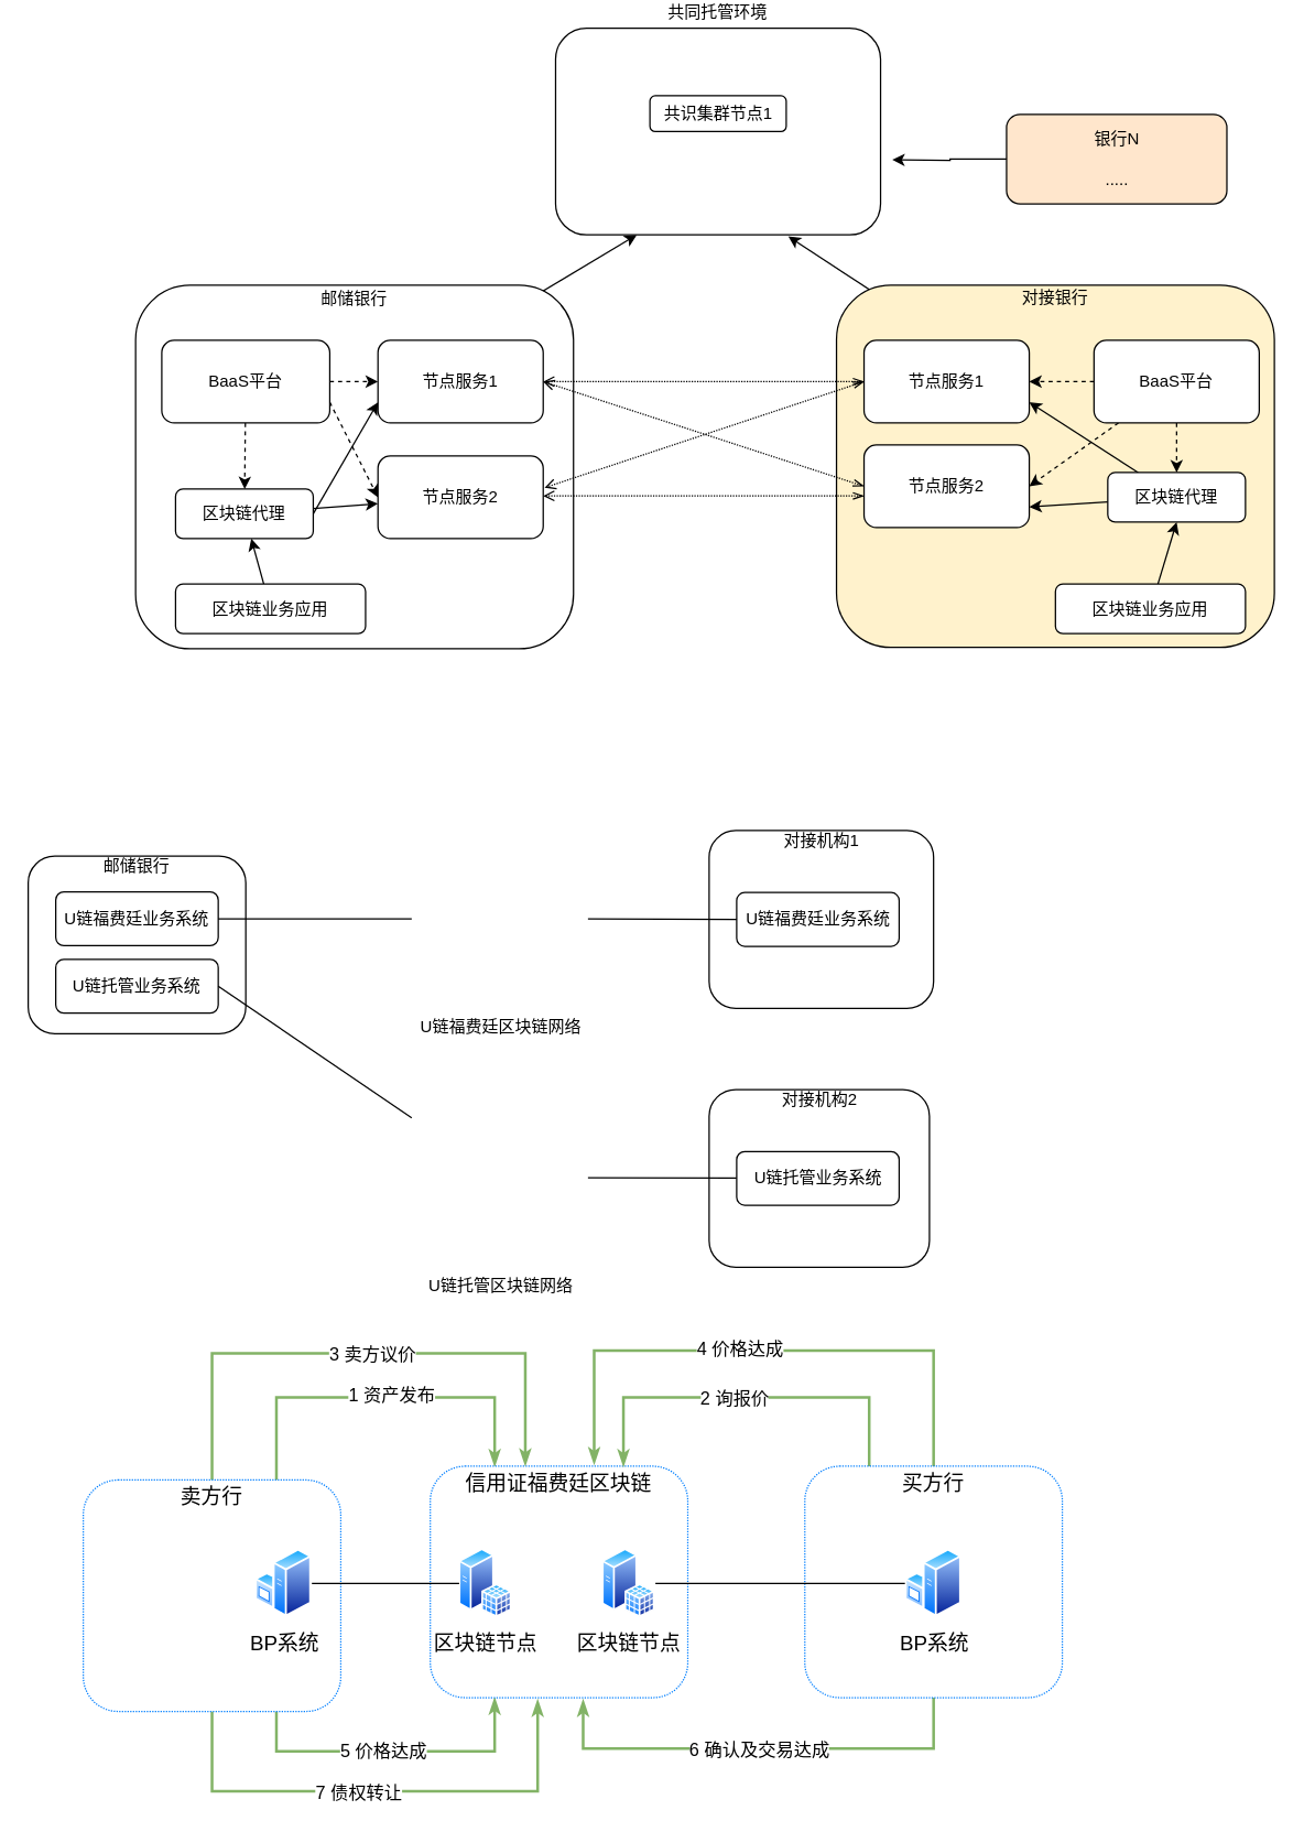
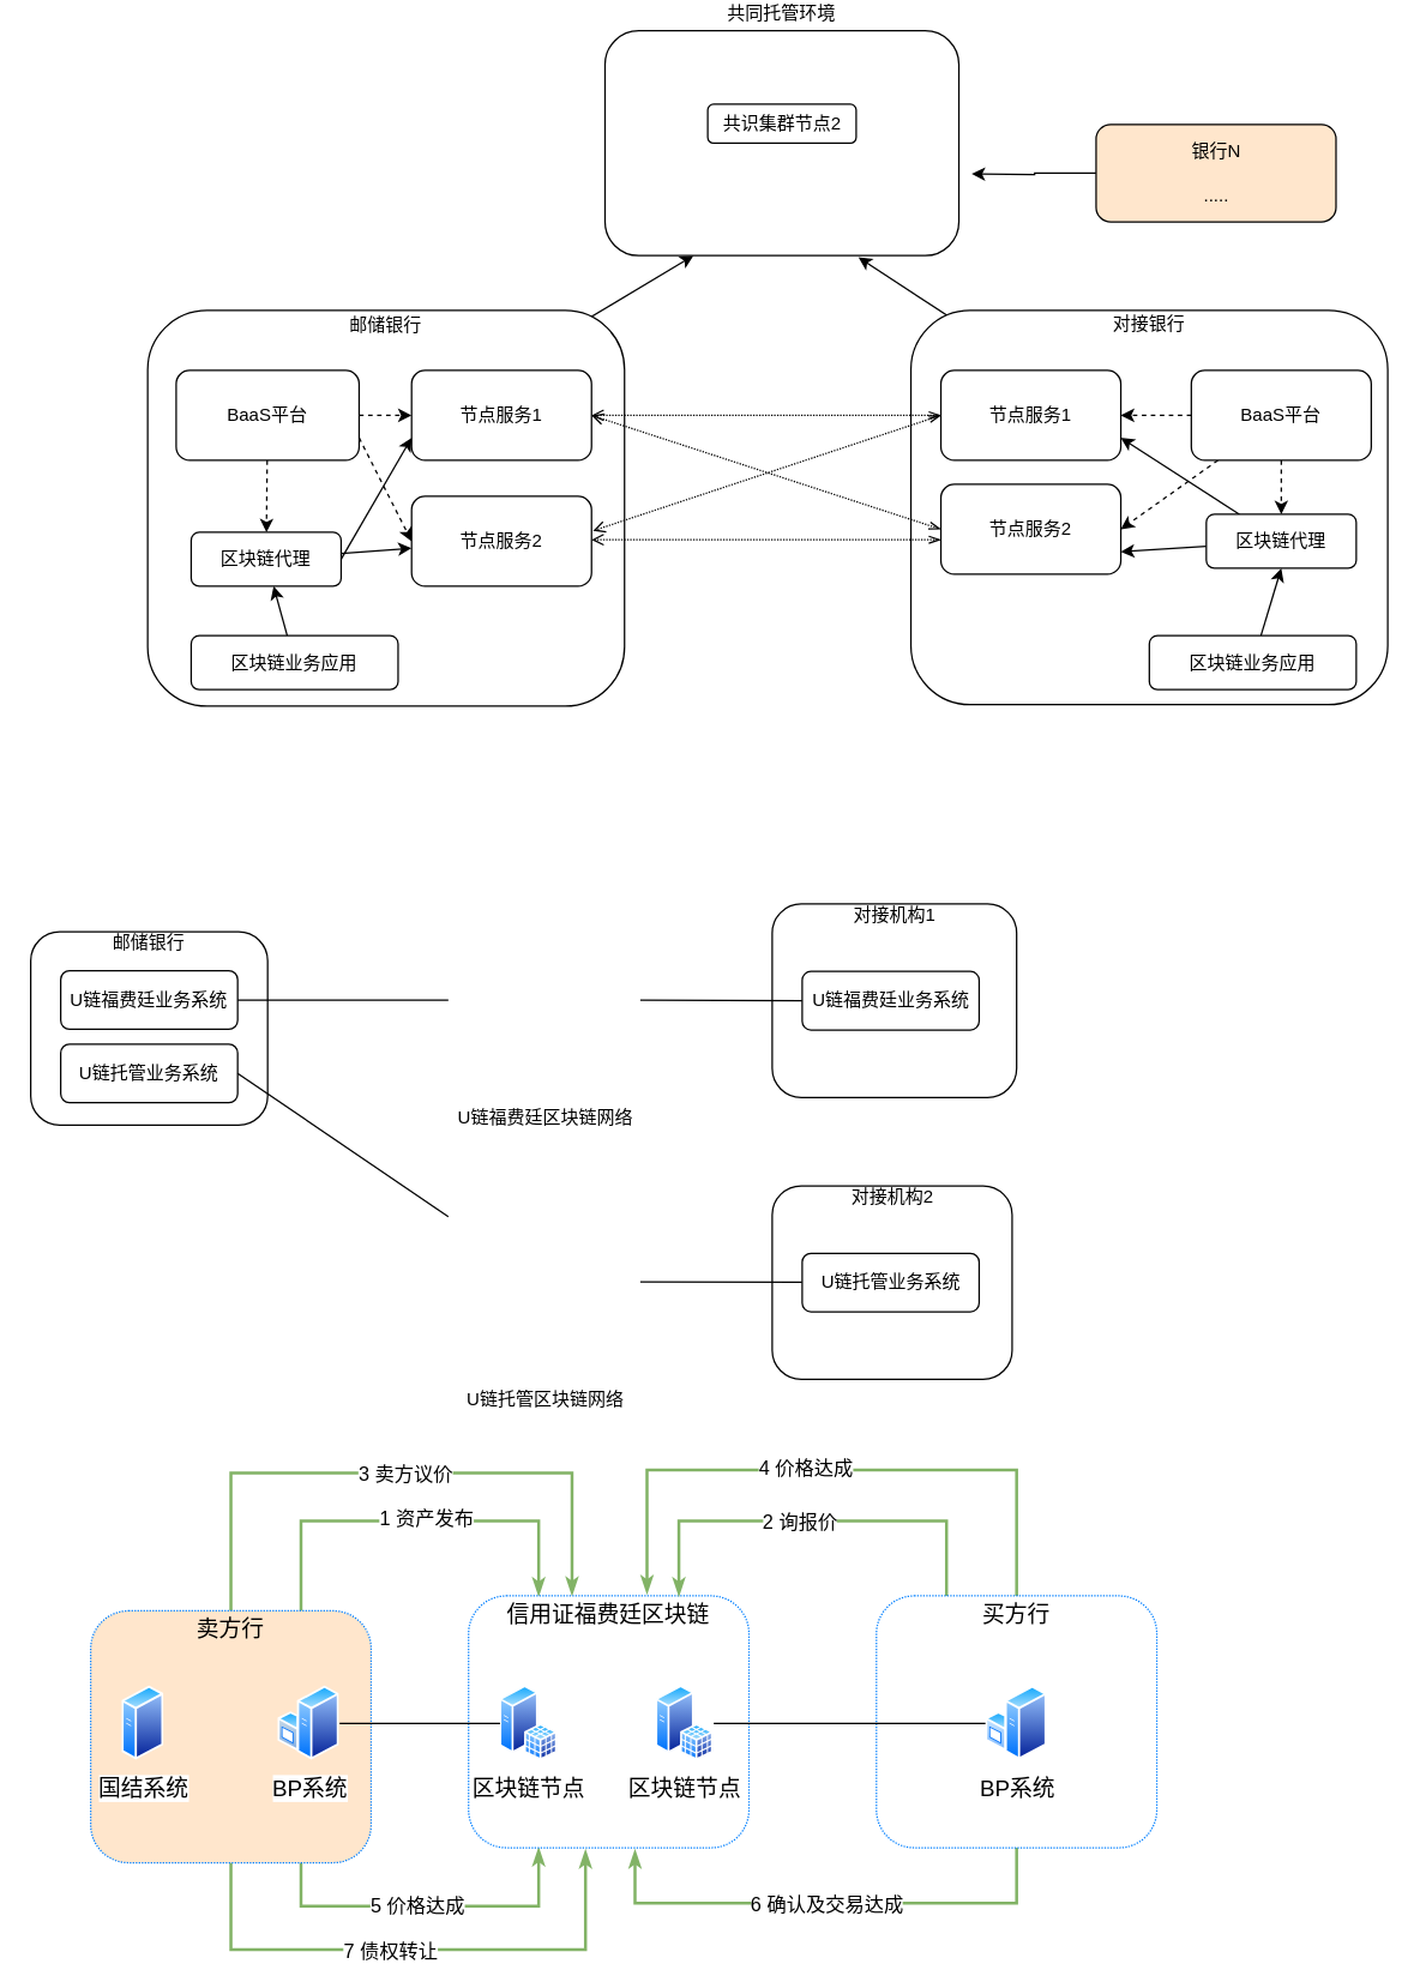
- <mxCell id="9" value="共识集群节点1&lt;br&gt;" style="rounded=1;whiteSpace=wrap;html=1;" vertex="1" parent="1"><mxGeometry x="471.5" y="69" width="99" height="26" as="geometry" /></mxCell>
+ <mxCell id="9" value="共识集群节点2&lt;br&gt;" style="rounded=1;whiteSpace=wrap;html=1;" vertex="1" parent="1"><mxGeometry x="471.5" y="69" width="99" height="26" as="geometry" /></mxCell>
- <mxCell id="5" value="对接银行&lt;br&gt;&lt;br&gt;&lt;br&gt;&lt;br&gt;&lt;br&gt;&lt;br&gt;&lt;br&gt;&lt;br&gt;&lt;br&gt;&lt;br&gt;&lt;br&gt;&lt;br&gt;&lt;br&gt;&lt;br&gt;&lt;br&gt;&lt;br&gt;&lt;br&gt;&lt;br&gt;" style="rounded=1;whiteSpace=wrap;html=1;fillColor=#fff2cc;" vertex="1" parent="1"><mxGeometry x="607" y="206.5" width="318" height="263" as="geometry" /></mxCell>
+ <mxCell id="5" value="对接银行&lt;br&gt;&lt;br&gt;&lt;br&gt;&lt;br&gt;&lt;br&gt;&lt;br&gt;&lt;br&gt;&lt;br&gt;&lt;br&gt;&lt;br&gt;&lt;br&gt;&lt;br&gt;&lt;br&gt;&lt;br&gt;&lt;br&gt;&lt;br&gt;&lt;br&gt;&lt;br&gt;" style="rounded=1;whiteSpace=wrap;html=1;" vertex="1" parent="1"><mxGeometry x="607" y="206.5" width="318" height="263" as="geometry" /></mxCell>
+ <mxCell id="63" value="国结系统" style="aspect=fixed;perimeter=ellipsePerimeter;html=1;align=center;shadow=0;dashed=0;spacingTop=3;image;image=img/lib/active_directory/generic_server.svg;dashPattern=1 1;fontSize=15;" vertex="1" parent="1"><mxGeometry x="81" y="1124" width="28.0" height="50" as="geometry" /></mxCell>
- <mxCell id="57" value="卖方行&lt;br style=&quot;font-size: 15px;&quot;&gt;&lt;br style=&quot;font-size: 15px;&quot;&gt;&lt;br style=&quot;font-size: 15px;&quot;&gt;&lt;br style=&quot;font-size: 15px;&quot;&gt;&lt;br style=&quot;font-size: 15px;&quot;&gt;&lt;br style=&quot;font-size: 15px;&quot;&gt;&lt;br style=&quot;font-size: 15px;&quot;&gt;&lt;br style=&quot;font-size: 15px;&quot;&gt;&lt;br style=&quot;font-size: 15px;&quot;&gt;" style="rounded=1;whiteSpace=wrap;html=1;dashed=1;dashPattern=1 1;strokeColor=#007FFF;fontSize=15;" vertex="1" parent="1"><mxGeometry x="60" y="1074" width="187" height="168" as="geometry" /></mxCell>
+ <mxCell id="57" value="卖方行&lt;br style=&quot;font-size: 15px;&quot;&gt;&lt;br style=&quot;font-size: 15px;&quot;&gt;&lt;br style=&quot;font-size: 15px;&quot;&gt;&lt;br style=&quot;font-size: 15px;&quot;&gt;&lt;br style=&quot;font-size: 15px;&quot;&gt;&lt;br style=&quot;font-size: 15px;&quot;&gt;&lt;br style=&quot;font-size: 15px;&quot;&gt;&lt;br style=&quot;font-size: 15px;&quot;&gt;&lt;br style=&quot;font-size: 15px;&quot;&gt;" style="rounded=1;whiteSpace=wrap;html=1;dashed=1;dashPattern=1 1;strokeColor=#007FFF;fontSize=15;fillColor=#ffe6cc;" vertex="1" parent="1"><mxGeometry x="60" y="1074" width="187" height="168" as="geometry" /></mxCell>
